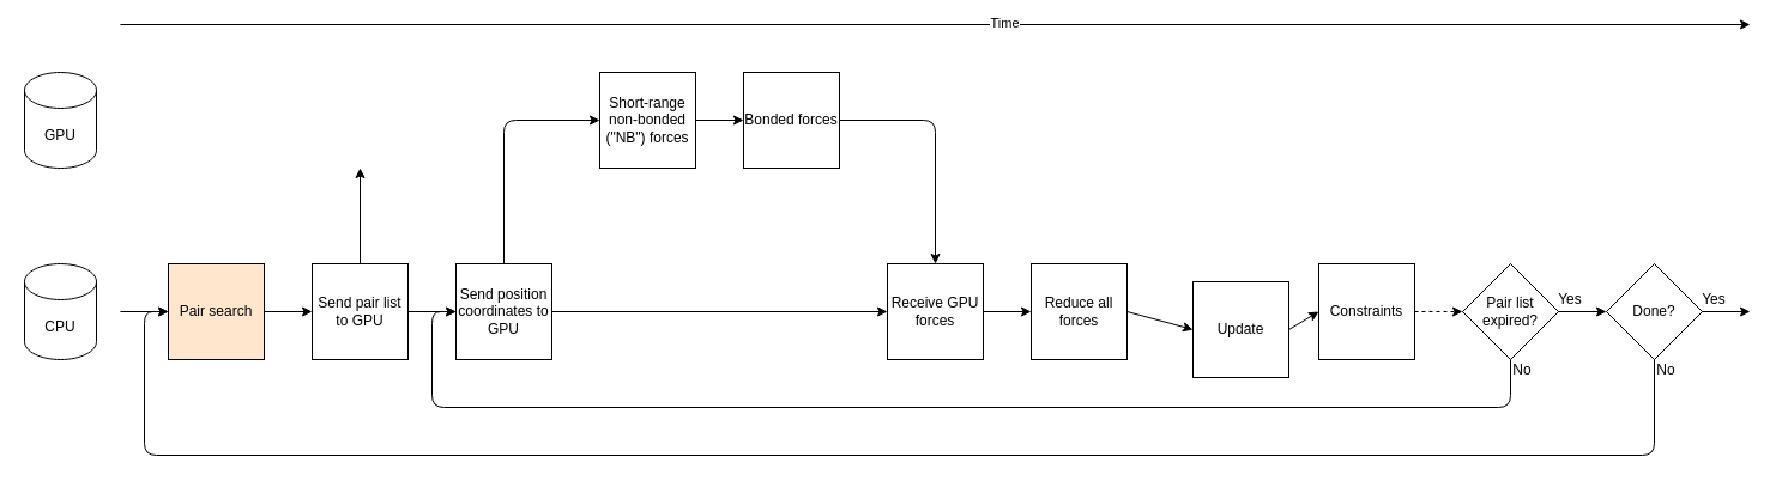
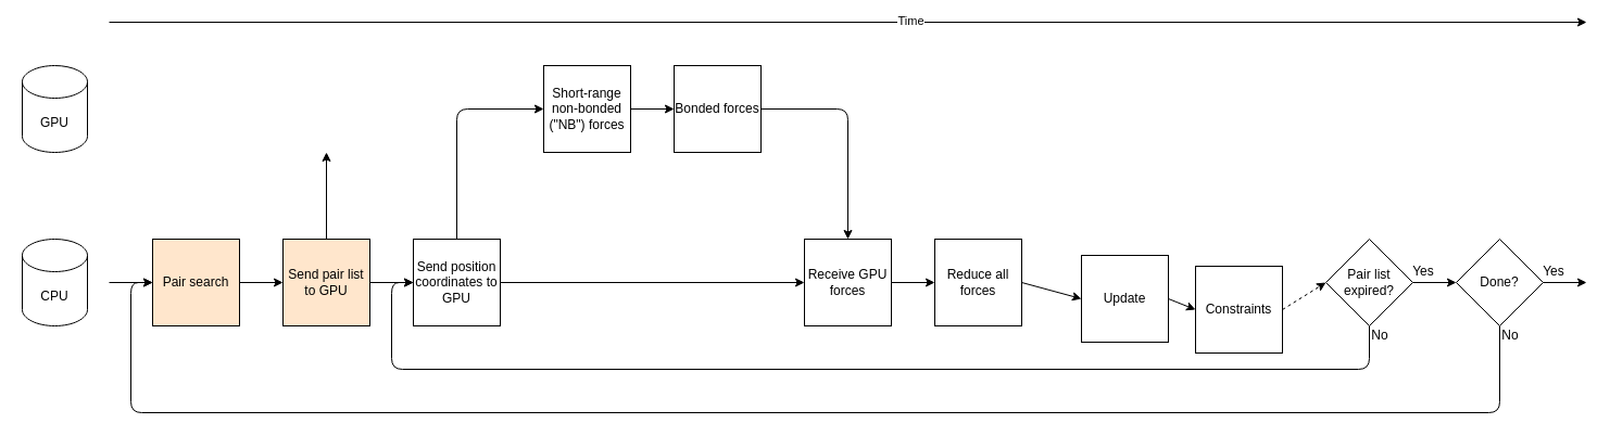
- <mxCell id="14" value="Send pair list to GPU" style="whiteSpace=wrap;html=1;aspect=fixed;" parent="1" vertex="1"><mxGeometry x="260" y="220" width="80" height="80" as="geometry" /></mxCell>
+ <mxCell id="14" value="Send pair list to GPU" style="whiteSpace=wrap;html=1;aspect=fixed;fillColor=#ffe6cc;" parent="1" vertex="1"><mxGeometry x="260" y="220" width="80" height="80" as="geometry" /></mxCell>
- <mxCell id="5" value="Constraints" style="whiteSpace=wrap;html=1;aspect=fixed;" parent="1" vertex="1"><mxGeometry x="1100" y="220" width="80" height="80" as="geometry" /></mxCell>
+ <mxCell id="5" value="Constraints" style="whiteSpace=wrap;html=1;aspect=fixed;" parent="1" vertex="1"><mxGeometry x="1100" y="245" width="80" height="80" as="geometry" /></mxCell>
